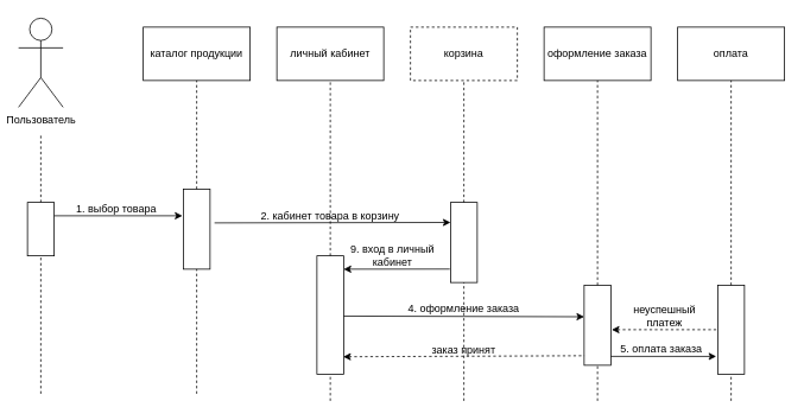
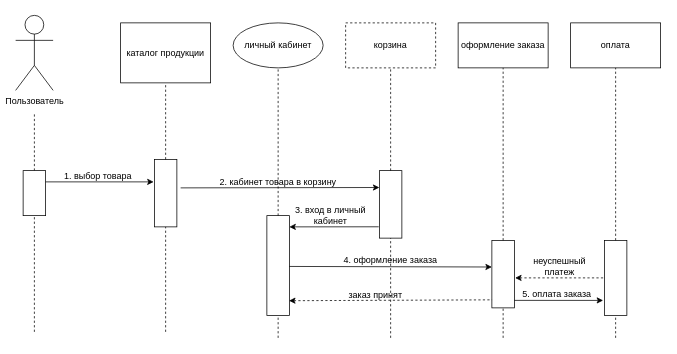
- <mxCell id="3" value="каталог продукции" style="rounded=0;whiteSpace=wrap;html=1;" parent="1" vertex="1"><mxGeometry x="160" y="30" width="120" height="60" as="geometry" /></mxCell>
+ <mxCell id="3" value="каталог продукции" style="rounded=0;whiteSpace=wrap;html=1;" parent="1" vertex="1"><mxGeometry x="160" y="30" width="120" height="80" as="geometry" /></mxCell>
- <mxCell id="8" value="личный кабинет" style="rounded=0;whiteSpace=wrap;html=1;" parent="1" vertex="1"><mxGeometry x="310" y="30" width="120" height="60" as="geometry" /></mxCell>
+ <mxCell id="8" value="личный кабинет" style="ellipse;whiteSpace=wrap;html=1;" parent="1" vertex="1"><mxGeometry x="310" y="30" width="120" height="60" as="geometry" /></mxCell>
- <mxCell id="31" value="9. вход в личный кабинет" style="text;html=1;strokeColor=none;fillColor=none;align=center;verticalAlign=middle;whiteSpace=wrap;rounded=0;" parent="1" vertex="1"><mxGeometry x="385" y="272" width="110" height="30" as="geometry" /></mxCell>
+ <mxCell id="31" value="3. вход в личный кабинет" style="text;html=1;strokeColor=none;fillColor=none;align=center;verticalAlign=middle;whiteSpace=wrap;rounded=0;" parent="1" vertex="1"><mxGeometry x="385" y="272" width="110" height="30" as="geometry" /></mxCell>
- <mxCell id="39" value="заказ принят" style="text;html=1;strokeColor=none;fillColor=none;align=center;verticalAlign=middle;whiteSpace=wrap;rounded=0;" vertex="1" parent="1"><mxGeometry x="475" y="378" width="90" height="30" as="geometry" /></mxCell>
+ <mxCell id="39" value="заказ принят" style="text;html=1;strokeColor=none;fillColor=none;align=center;verticalAlign=middle;whiteSpace=wrap;rounded=0;" vertex="1" parent="1"><mxGeometry x="455" y="378" width="90" height="30" as="geometry" /></mxCell>
